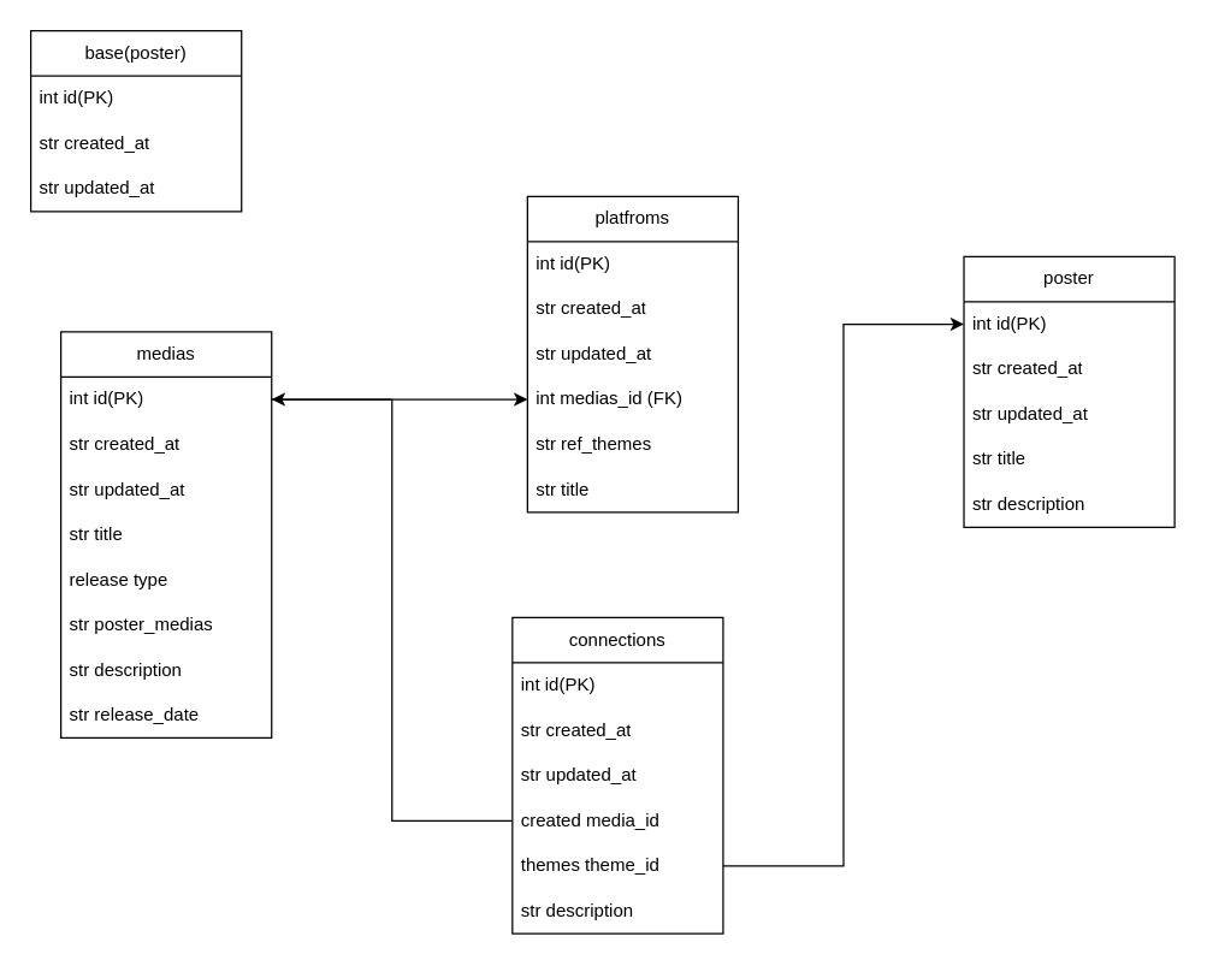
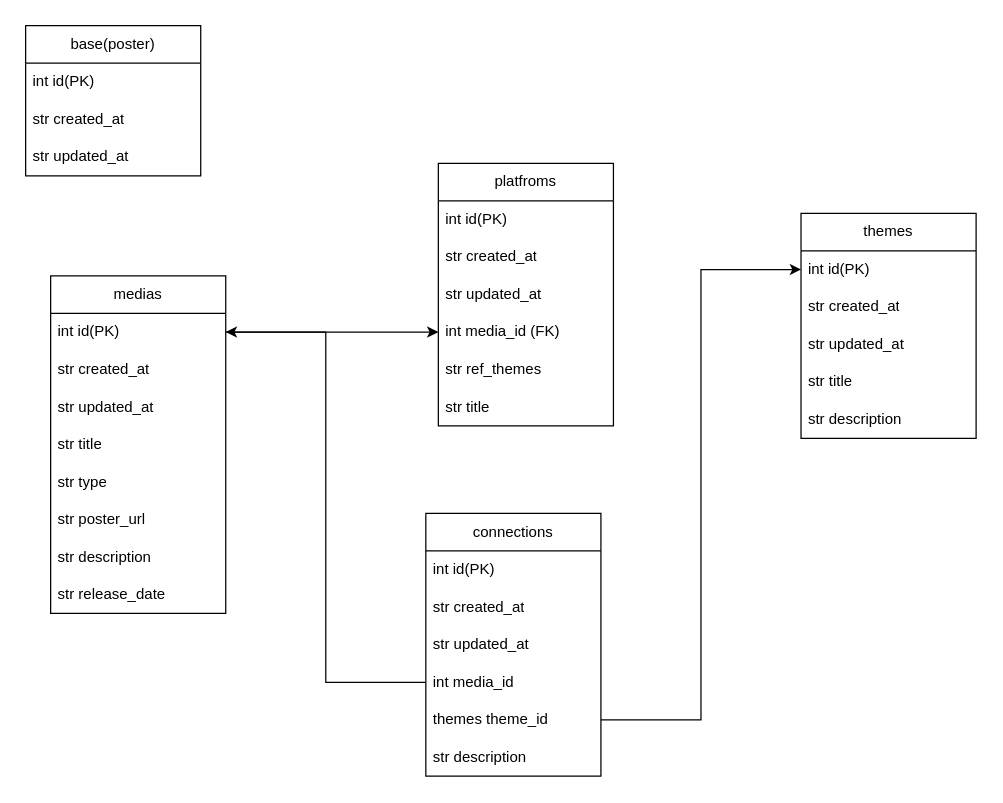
- <mxCell id="15" value="poster" style="swimlane;fontStyle=0;childLayout=stackLayout;horizontal=1;startSize=30;horizontalStack=0;resizeParent=1;resizeParentMax=0;resizeLast=0;collapsible=1;marginBottom=0;whiteSpace=wrap;html=1;" parent="1" vertex="1"><mxGeometry x="640" y="170" width="140" height="180" as="geometry" /></mxCell>
+ <mxCell id="15" value="themes" style="swimlane;fontStyle=0;childLayout=stackLayout;horizontal=1;startSize=30;horizontalStack=0;resizeParent=1;resizeParentMax=0;resizeLast=0;collapsible=1;marginBottom=0;whiteSpace=wrap;html=1;" parent="1" vertex="1"><mxGeometry x="640" y="170" width="140" height="180" as="geometry" /></mxCell>
- <mxCell id="25" value="int medias_id (FK)" style="text;strokeColor=none;fillColor=none;align=left;verticalAlign=middle;spacingLeft=4;spacingRight=4;overflow=hidden;points=[[0,0.5],[1,0.5]];portConstraint=eastwest;rotatable=0;whiteSpace=wrap;html=1;" parent="21" vertex="1"><mxGeometry y="120" width="140" height="30" as="geometry" /></mxCell>
+ <mxCell id="25" value="int media_id (FK)" style="text;strokeColor=none;fillColor=none;align=left;verticalAlign=middle;spacingLeft=4;spacingRight=4;overflow=hidden;points=[[0,0.5],[1,0.5]];portConstraint=eastwest;rotatable=0;whiteSpace=wrap;html=1;" parent="21" vertex="1"><mxGeometry y="120" width="140" height="30" as="geometry" /></mxCell>
- <mxCell id="7" value="release type" style="text;strokeColor=none;fillColor=none;align=left;verticalAlign=middle;spacingLeft=4;spacingRight=4;overflow=hidden;points=[[0,0.5],[1,0.5]];portConstraint=eastwest;rotatable=0;whiteSpace=wrap;html=1;" parent="2" vertex="1"><mxGeometry y="150" width="140" height="30" as="geometry" /></mxCell>
+ <mxCell id="7" value="str type" style="text;strokeColor=none;fillColor=none;align=left;verticalAlign=middle;spacingLeft=4;spacingRight=4;overflow=hidden;points=[[0,0.5],[1,0.5]];portConstraint=eastwest;rotatable=0;whiteSpace=wrap;html=1;" parent="2" vertex="1"><mxGeometry y="150" width="140" height="30" as="geometry" /></mxCell>
- <mxCell id="8" value="str poster_medias" style="text;strokeColor=none;fillColor=none;align=left;verticalAlign=middle;spacingLeft=4;spacingRight=4;overflow=hidden;points=[[0,0.5],[1,0.5]];portConstraint=eastwest;rotatable=0;whiteSpace=wrap;html=1;" parent="2" vertex="1"><mxGeometry y="180" width="140" height="30" as="geometry" /></mxCell>
+ <mxCell id="8" value="str poster_url" style="text;strokeColor=none;fillColor=none;align=left;verticalAlign=middle;spacingLeft=4;spacingRight=4;overflow=hidden;points=[[0,0.5],[1,0.5]];portConstraint=eastwest;rotatable=0;whiteSpace=wrap;html=1;" parent="2" vertex="1"><mxGeometry y="180" width="140" height="30" as="geometry" /></mxCell>
- <mxCell id="33" value="created media_id" style="text;strokeColor=none;fillColor=none;align=left;verticalAlign=middle;spacingLeft=4;spacingRight=4;overflow=hidden;points=[[0,0.5],[1,0.5]];portConstraint=eastwest;rotatable=0;whiteSpace=wrap;html=1;" parent="29" vertex="1"><mxGeometry y="120" width="140" height="30" as="geometry" /></mxCell>
+ <mxCell id="33" value="int media_id" style="text;strokeColor=none;fillColor=none;align=left;verticalAlign=middle;spacingLeft=4;spacingRight=4;overflow=hidden;points=[[0,0.5],[1,0.5]];portConstraint=eastwest;rotatable=0;whiteSpace=wrap;html=1;" parent="29" vertex="1"><mxGeometry y="120" width="140" height="30" as="geometry" /></mxCell>
